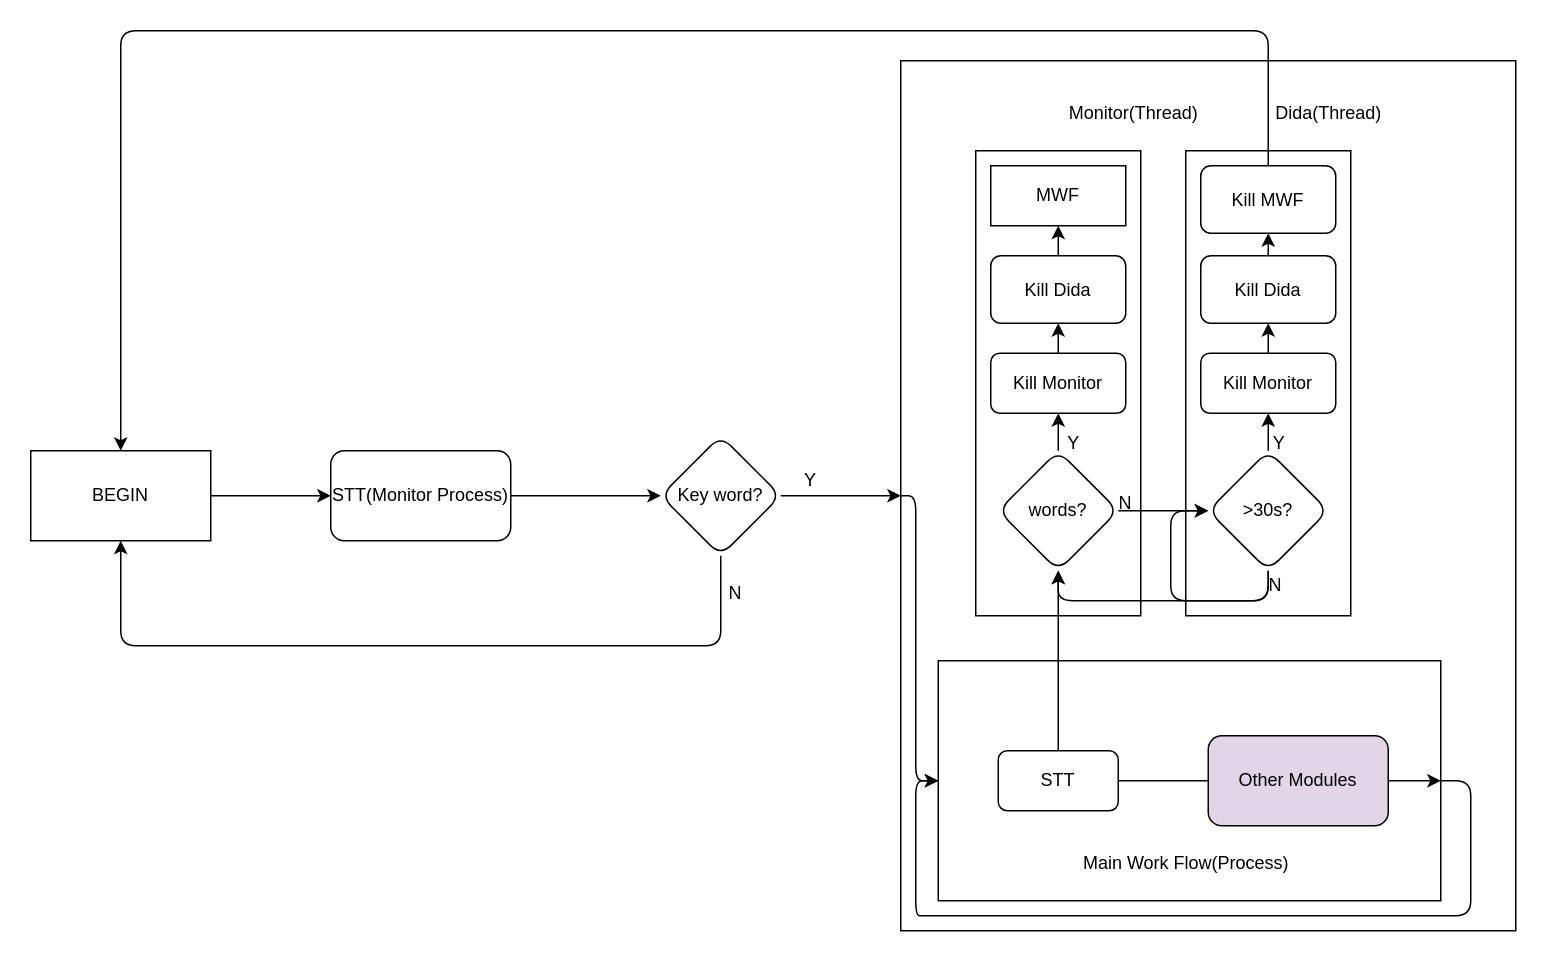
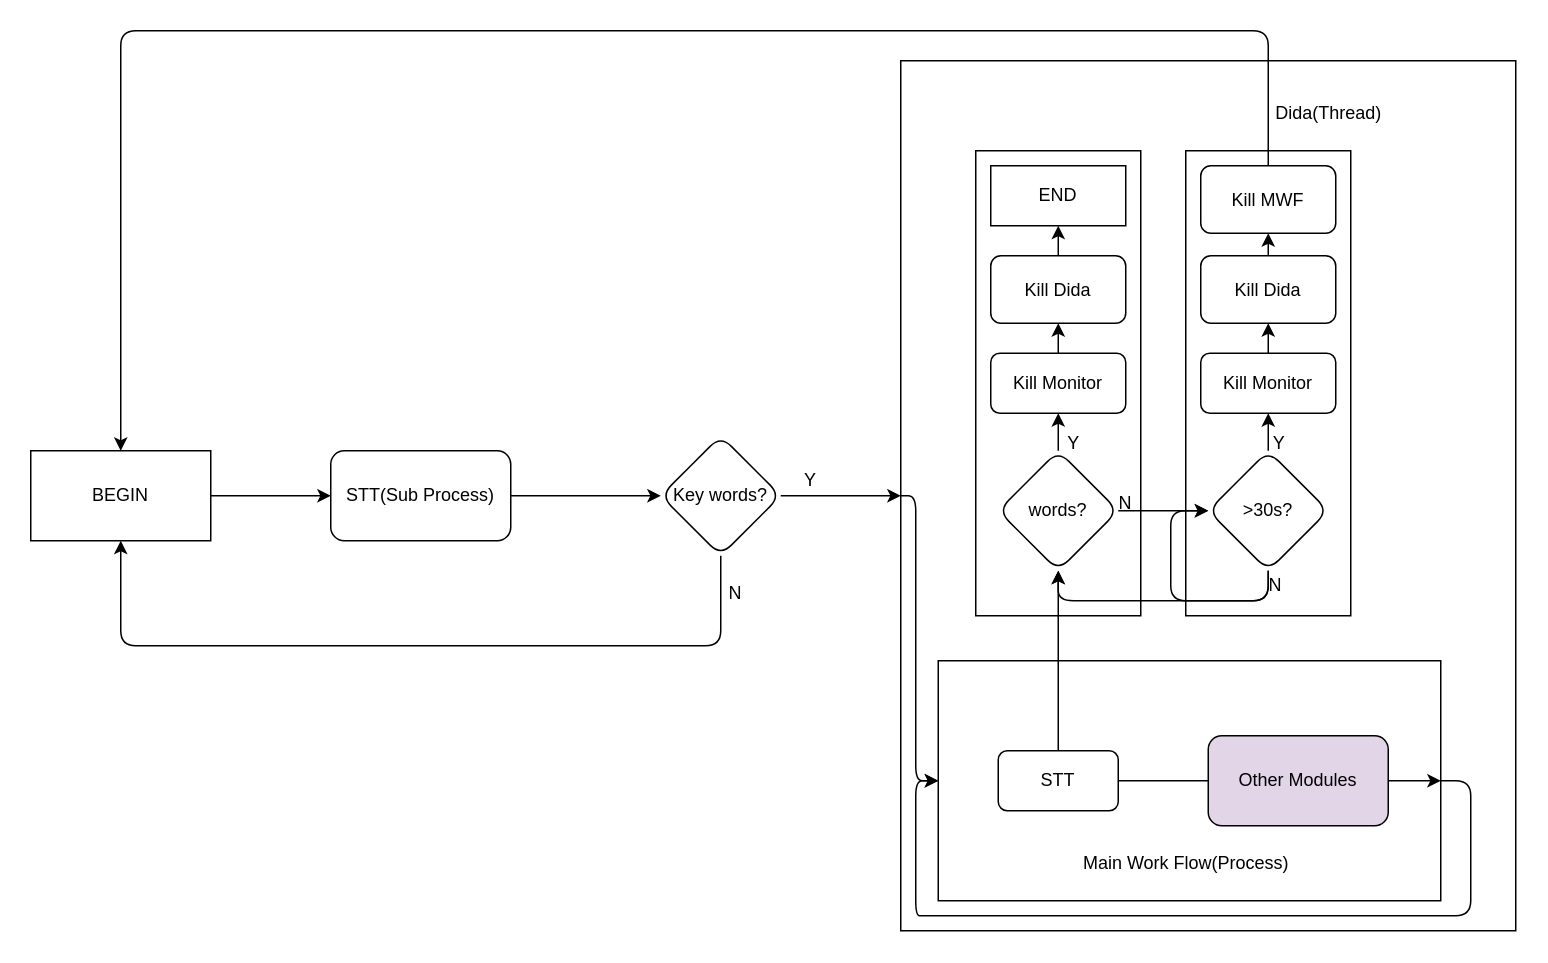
- <mxCell id="26" value="&lt;span style=&quot;&quot;&gt;Monitor(&lt;/span&gt;Thread)" style="text;html=1;align=center;verticalAlign=middle;resizable=0;points=[];autosize=1;strokeColor=none;fillColor=none;" vertex="1" parent="1"><mxGeometry x="700" y="60" width="110" height="30" as="geometry" /></mxCell>
- <mxCell id="36" value="MWF" style="rounded=0;whiteSpace=wrap;html=1;" vertex="1" parent="1"><mxGeometry x="660" y="110" width="90" height="40" as="geometry" /></mxCell>
+ <mxCell id="36" value="END" style="rounded=0;whiteSpace=wrap;html=1;" vertex="1" parent="1"><mxGeometry x="660" y="110" width="90" height="40" as="geometry" /></mxCell>
- <mxCell id="7" value="STT(Monitor Process)" style="rounded=1;whiteSpace=wrap;html=1;" vertex="1" parent="1"><mxGeometry x="220" y="300" width="120" height="60" as="geometry" /></mxCell>
+ <mxCell id="7" value="STT(Sub Process)" style="rounded=1;whiteSpace=wrap;html=1;" vertex="1" parent="1"><mxGeometry x="220" y="300" width="120" height="60" as="geometry" /></mxCell>
- <mxCell id="10" value="Key word?" style="rhombus;whiteSpace=wrap;html=1;rounded=1;" vertex="1" parent="1"><mxGeometry x="440" y="290" width="80" height="80" as="geometry" /></mxCell>
+ <mxCell id="10" value="Key words?" style="rhombus;whiteSpace=wrap;html=1;rounded=1;" vertex="1" parent="1"><mxGeometry x="440" y="290" width="80" height="80" as="geometry" /></mxCell>
